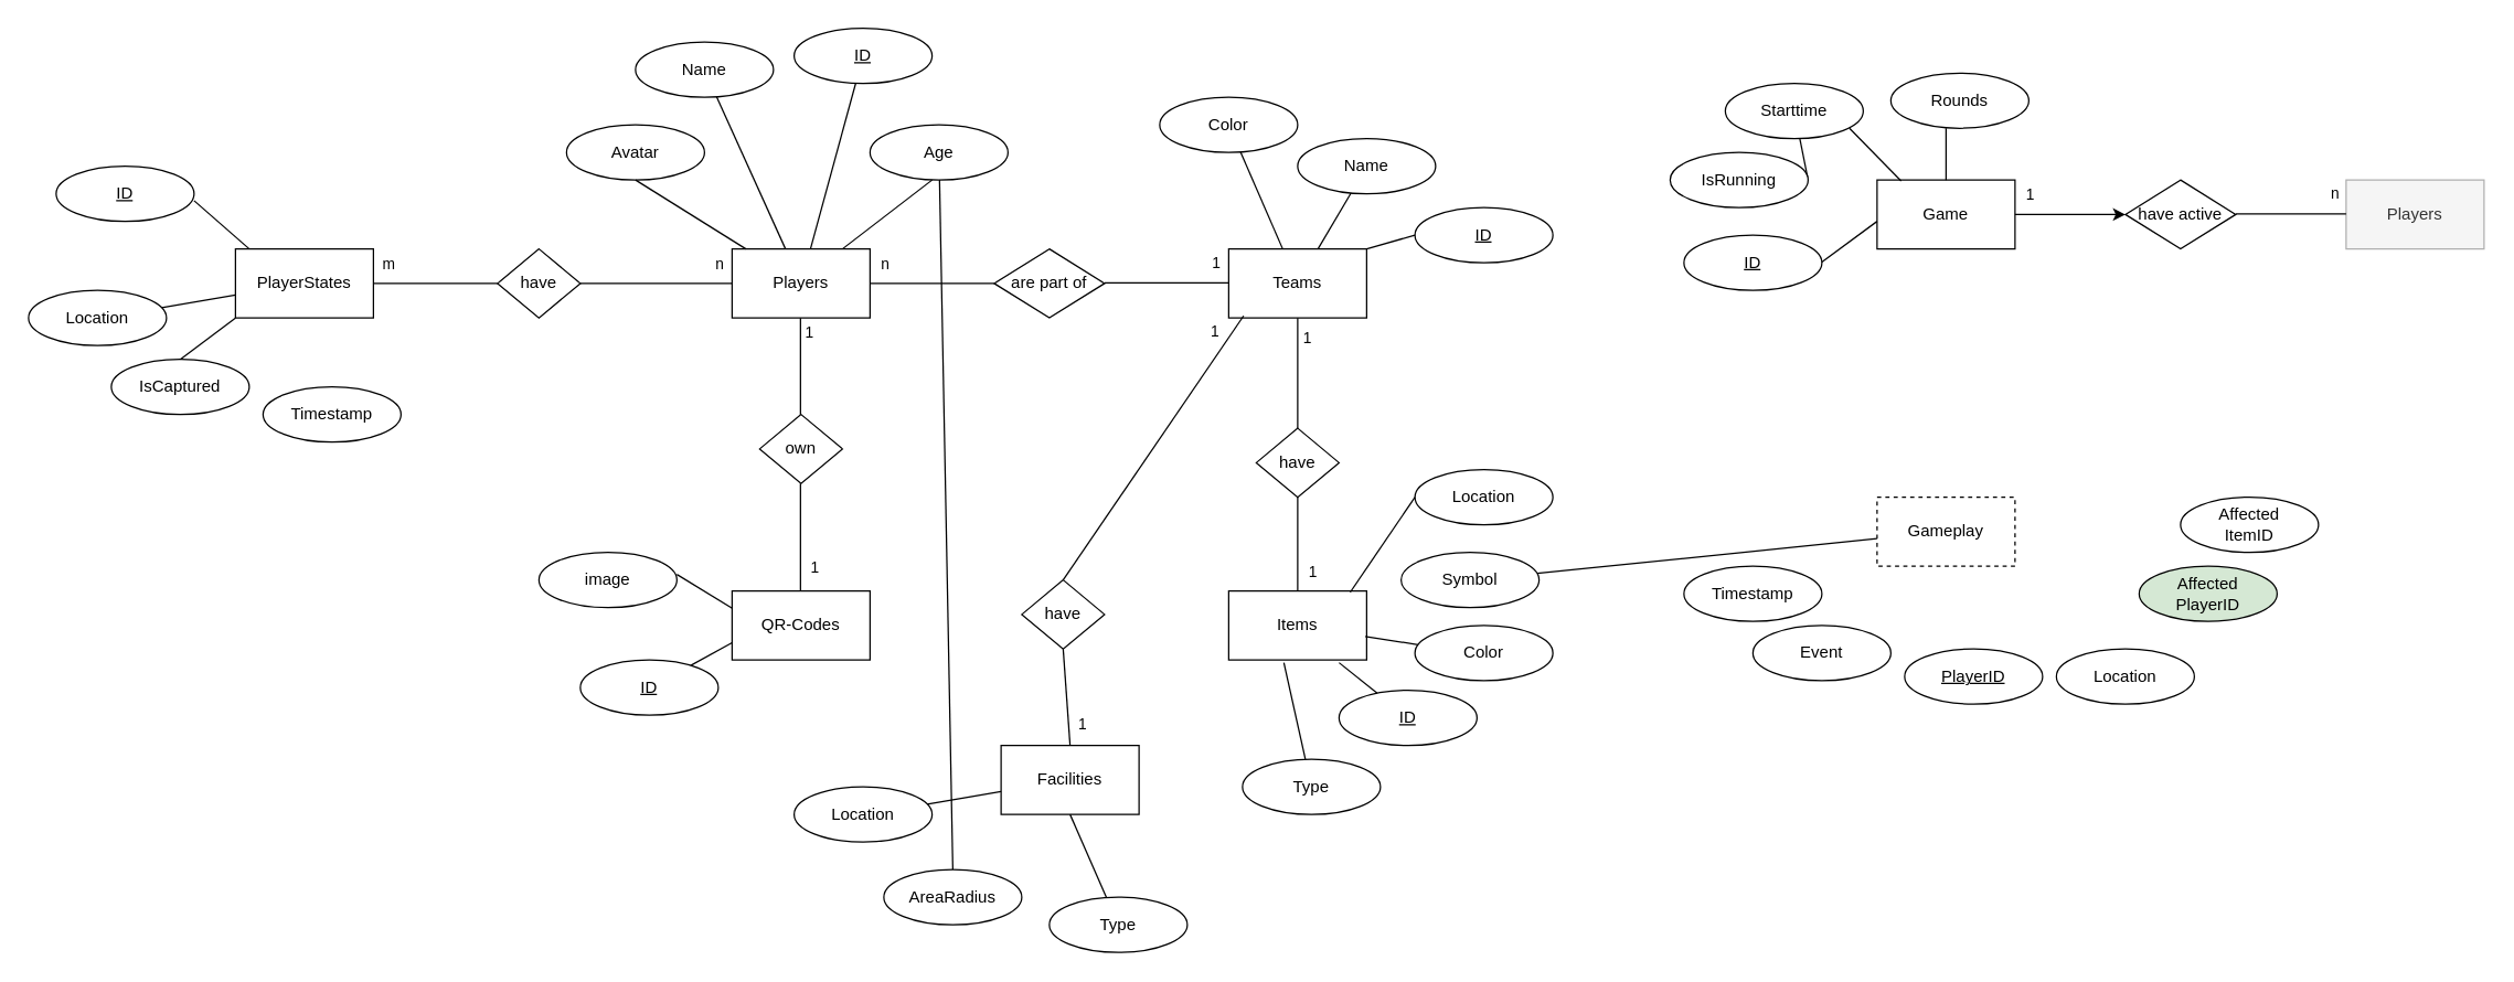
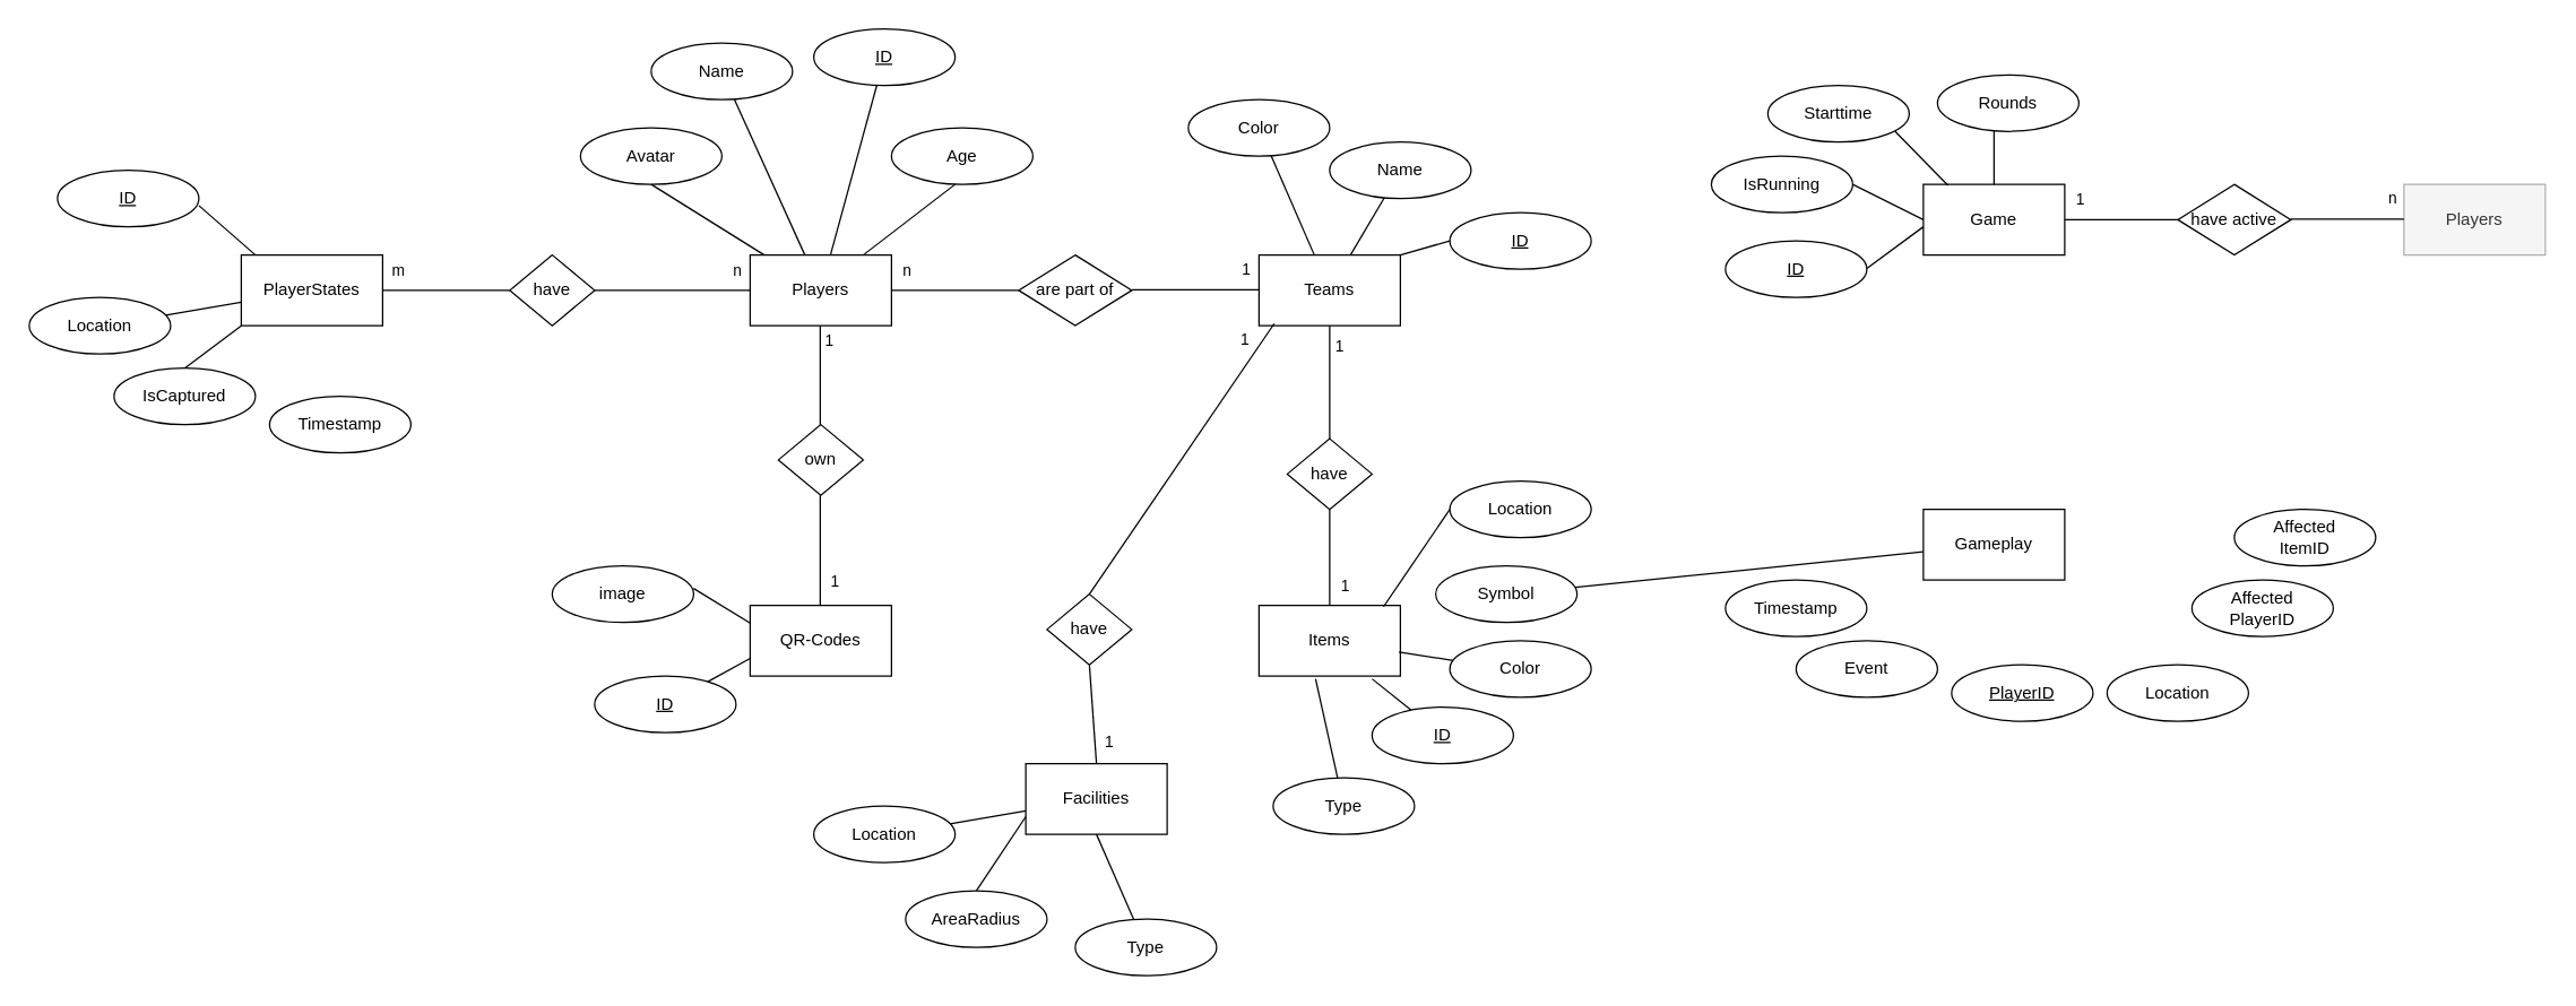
- <mxCell id="69" style="edgeStyle=none;rounded=0;orthogonalLoop=1;jettySize=auto;html=1;exitX=1;exitY=0.5;exitDx=0;exitDy=0;endArrow=none;startFill=0;" edge="1" parent="1" source="70" target="67"><mxGeometry relative="1" as="geometry" /></mxCell>
+ <mxCell id="69" style="edgeStyle=none;rounded=0;orthogonalLoop=1;jettySize=auto;html=1;exitX=1;exitY=0.5;exitDx=0;exitDy=0;entryX=0;entryY=0.5;entryDx=0;entryDy=0;endArrow=none;startFill=0;" edge="1" parent="1" source="70" target="66"><mxGeometry relative="1" as="geometry" /></mxCell>
- <mxCell id="76" style="edgeStyle=none;rounded=0;orthogonalLoop=1;jettySize=auto;html=1;exitX=1;exitY=0.5;exitDx=0;exitDy=0;entryX=0;entryY=0.5;entryDx=0;entryDy=0;endArrow=classic;startFill=0;" edge="1" parent="1" source="66" target="72"><mxGeometry relative="1" as="geometry"><mxPoint x="1460" y="150" as="sourcePoint" /><mxPoint x="1510" y="175" as="targetPoint" /></mxGeometry></mxCell>
+ <mxCell id="76" style="edgeStyle=none;rounded=0;orthogonalLoop=1;jettySize=auto;html=1;exitX=1;exitY=0.5;exitDx=0;exitDy=0;entryX=0;entryY=0.5;entryDx=0;entryDy=0;endArrow=none;startFill=0;" edge="1" parent="1" source="66" target="72"><mxGeometry relative="1" as="geometry"><mxPoint x="1460" y="150" as="sourcePoint" /><mxPoint x="1510" y="175" as="targetPoint" /></mxGeometry></mxCell>
- <mxCell id="65" style="edgeStyle=none;rounded=0;orthogonalLoop=1;jettySize=auto;html=1;endArrow=none;startFill=0;exitX=0.5;exitY=0;exitDx=0;exitDy=0;" edge="1" parent="1" source="64" target="52"><mxGeometry relative="1" as="geometry"><mxPoint x="681" y="593" as="sourcePoint" /><mxPoint x="720" y="583" as="targetPoint" /></mxGeometry></mxCell>
+ <mxCell id="65" style="edgeStyle=none;rounded=0;orthogonalLoop=1;jettySize=auto;html=1;endArrow=none;startFill=0;exitX=0.5;exitY=0;exitDx=0;exitDy=0;entryX=0;entryY=0.75;entryDx=0;entryDy=0;" edge="1" parent="1" source="64" target="54"><mxGeometry relative="1" as="geometry"><mxPoint x="681" y="593" as="sourcePoint" /><mxPoint x="720" y="583" as="targetPoint" /></mxGeometry></mxCell>
- <mxCell id="83" value="Gameplay" style="rounded=0;whiteSpace=wrap;html=1;dashed=1;" vertex="1" parent="1"><mxGeometry x="1360" y="360" width="100" height="50" as="geometry" /></mxCell>
+ <mxCell id="83" value="Gameplay" style="rounded=0;whiteSpace=wrap;html=1;" vertex="1" parent="1"><mxGeometry x="1360" y="360" width="100" height="50" as="geometry" /></mxCell>
- <mxCell id="91" value="Affected&lt;br&gt;PlayerID" style="ellipse;whiteSpace=wrap;html=1;align=center;fillColor=#d5e8d4;" vertex="1" parent="1"><mxGeometry x="1550" y="410" width="100" height="40" as="geometry" /></mxCell>
+ <mxCell id="91" value="Affected&lt;br&gt;PlayerID" style="ellipse;whiteSpace=wrap;html=1;align=center;" vertex="1" parent="1"><mxGeometry x="1550" y="410" width="100" height="40" as="geometry" /></mxCell>
